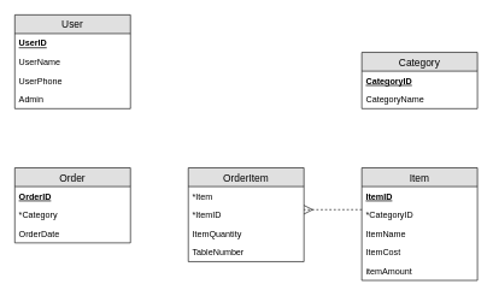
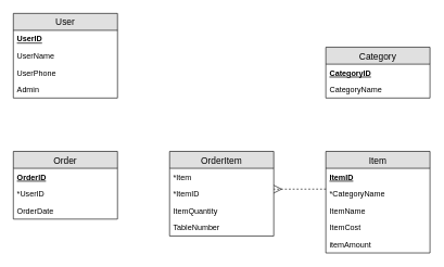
- <mxCell id="12" value="*Category" style="text;strokeColor=none;fillColor=none;spacingLeft=4;spacingRight=4;overflow=hidden;rotatable=0;points=[[0,0.5],[1,0.5]];portConstraint=eastwest;fontSize=12;fontStyle=0" parent="10" vertex="1"><mxGeometry y="52" width="160" height="26" as="geometry" /></mxCell>
+ <mxCell id="12" value="*UserID" style="text;strokeColor=none;fillColor=none;spacingLeft=4;spacingRight=4;overflow=hidden;rotatable=0;points=[[0,0.5],[1,0.5]];portConstraint=eastwest;fontSize=12;fontStyle=0" parent="10" vertex="1"><mxGeometry y="52" width="160" height="26" as="geometry" /></mxCell>
- <mxCell id="16" value="*CategoryID" style="text;strokeColor=none;fillColor=none;spacingLeft=4;spacingRight=4;overflow=hidden;rotatable=0;points=[[0,0.5],[1,0.5]];portConstraint=eastwest;fontSize=12;fontStyle=0" parent="14" vertex="1"><mxGeometry y="52" width="160" height="26" as="geometry" /></mxCell>
+ <mxCell id="16" value="*CategoryName" style="text;strokeColor=none;fillColor=none;spacingLeft=4;spacingRight=4;overflow=hidden;rotatable=0;points=[[0,0.5],[1,0.5]];portConstraint=eastwest;fontSize=12;fontStyle=0" parent="14" vertex="1"><mxGeometry y="52" width="160" height="26" as="geometry" /></mxCell>
